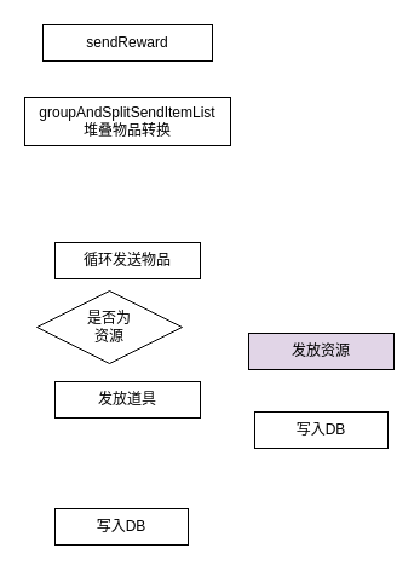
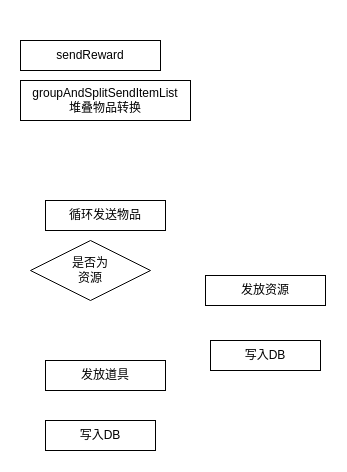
- <mxCell id="2" value="sendReward" style="rounded=0;whiteSpace=wrap;html=1;" vertex="1" parent="1"><mxGeometry x="35" y="20" width="140" height="30" as="geometry" /></mxCell>
+ <mxCell id="2" value="sendReward" style="rounded=0;whiteSpace=wrap;html=1;" vertex="1" parent="1"><mxGeometry x="20" y="40" width="140" height="30" as="geometry" /></mxCell>
- <mxCell id="5" value="发放资源" style="rounded=0;whiteSpace=wrap;html=1;fillColor=#e1d5e7;" vertex="1" parent="1"><mxGeometry x="205" y="275" width="120" height="30" as="geometry" /></mxCell>
+ <mxCell id="5" value="发放资源" style="rounded=0;whiteSpace=wrap;html=1;" vertex="1" parent="1"><mxGeometry x="205" y="275" width="120" height="30" as="geometry" /></mxCell>
- <mxCell id="6" value="发放道具" style="rounded=0;whiteSpace=wrap;html=1;" vertex="1" parent="1"><mxGeometry x="45" y="315" width="120" height="30" as="geometry" /></mxCell>
+ <mxCell id="6" value="发放道具" style="rounded=0;whiteSpace=wrap;html=1;" vertex="1" parent="1"><mxGeometry x="45" y="360" width="120" height="30" as="geometry" /></mxCell>
